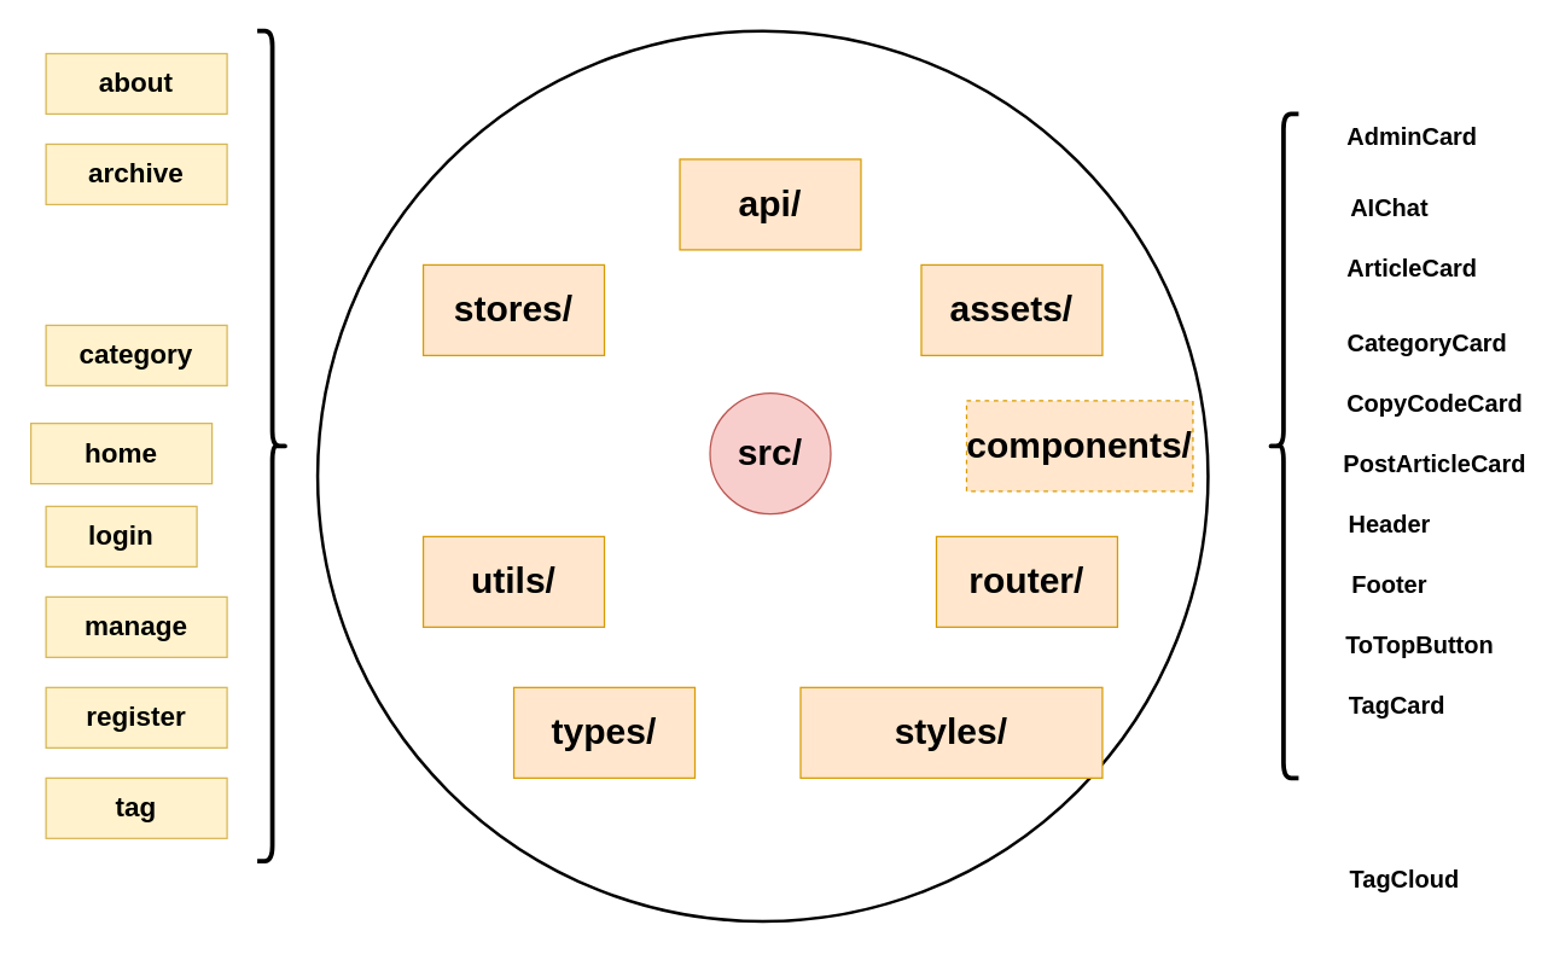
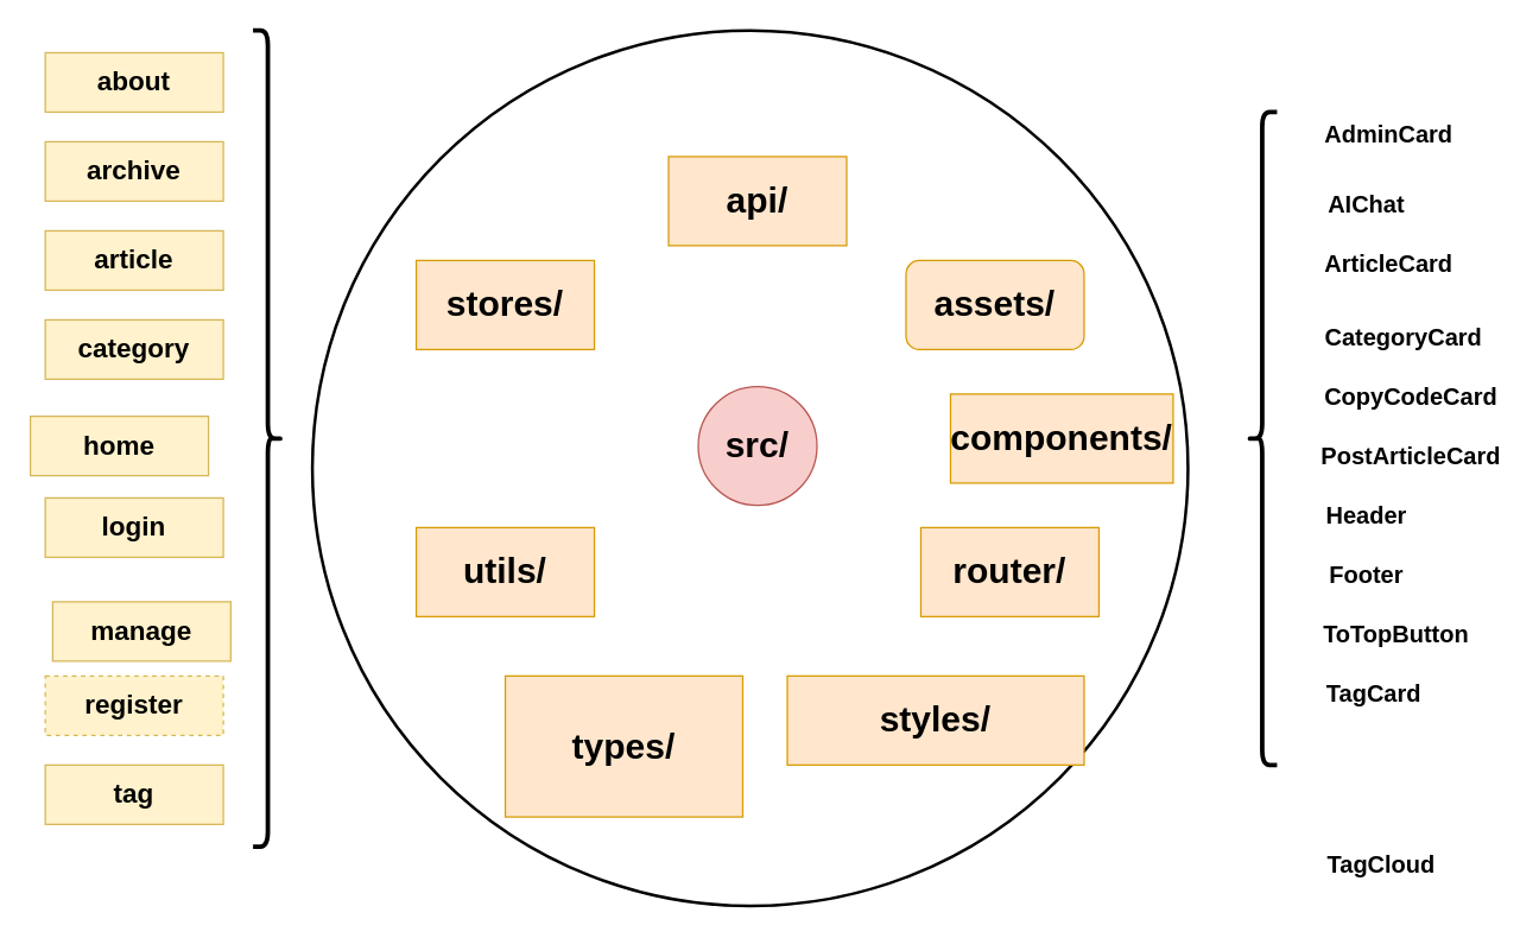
+ <mxCell id="15" value="article" style="rounded=0;whiteSpace=wrap;html=1;fontSize=18;fontStyle=1;fillColor=#fff2cc;strokeColor=#d6b656;" vertex="1" parent="1"><mxGeometry x="30" y="155" width="120" height="40" as="geometry" /></mxCell>
- <mxCell id="7" value="assets/" style="rounded=0;whiteSpace=wrap;html=1;fontSize=24;fontStyle=1;fillColor=#ffe6cc;strokeColor=#d79b00;" vertex="1" parent="1"><mxGeometry x="610" y="175" width="120" height="60" as="geometry" /></mxCell>
+ <mxCell id="7" value="assets/" style="whiteSpace=wrap;html=1;fontSize=24;fontStyle=1;fillColor=#ffe6cc;strokeColor=#d79b00;rounded=1;" vertex="1" parent="1"><mxGeometry x="610" y="175" width="120" height="60" as="geometry" /></mxCell>
- <mxCell id="8" value="components/" style="rounded=0;whiteSpace=wrap;html=1;fontSize=24;fontStyle=1;fillColor=#ffe6cc;strokeColor=#d79b00;dashed=1;" vertex="1" parent="1"><mxGeometry x="640" y="265" width="150" height="60" as="geometry" /></mxCell>
+ <mxCell id="8" value="components/" style="rounded=0;whiteSpace=wrap;html=1;fontSize=24;fontStyle=1;fillColor=#ffe6cc;strokeColor=#d79b00;" vertex="1" parent="1"><mxGeometry x="640" y="265" width="150" height="60" as="geometry" /></mxCell>
- <mxCell id="18" value="login" style="rounded=0;whiteSpace=wrap;html=1;fontSize=18;fontStyle=1;fillColor=#fff2cc;strokeColor=#d6b656;" vertex="1" parent="1"><mxGeometry x="30" y="335" width="100" height="40" as="geometry" /></mxCell>
+ <mxCell id="18" value="login" style="rounded=0;whiteSpace=wrap;html=1;fontSize=18;fontStyle=1;fillColor=#fff2cc;strokeColor=#d6b656;" vertex="1" parent="1"><mxGeometry x="30" y="335" width="120" height="40" as="geometry" /></mxCell>
- <mxCell id="19" value="manage" style="rounded=0;whiteSpace=wrap;html=1;fontSize=18;fontStyle=1;fillColor=#fff2cc;strokeColor=#d6b656;" vertex="1" parent="1"><mxGeometry x="30" y="395" width="120" height="40" as="geometry" /></mxCell>
+ <mxCell id="19" value="manage" style="rounded=0;whiteSpace=wrap;html=1;fontSize=18;fontStyle=1;fillColor=#fff2cc;strokeColor=#d6b656;" vertex="1" parent="1"><mxGeometry x="35" y="405" width="120" height="40" as="geometry" /></mxCell>
- <mxCell id="20" value="register" style="rounded=0;whiteSpace=wrap;html=1;fontSize=18;fontStyle=1;fillColor=#fff2cc;strokeColor=#d6b656;" vertex="1" parent="1"><mxGeometry x="30" y="455" width="120" height="40" as="geometry" /></mxCell>
+ <mxCell id="20" value="register" style="rounded=0;whiteSpace=wrap;html=1;fontSize=18;fontStyle=1;fillColor=#fff2cc;strokeColor=#d6b656;dashed=1;" vertex="1" parent="1"><mxGeometry x="30" y="455" width="120" height="40" as="geometry" /></mxCell>
- <mxCell id="10" value="types/" style="rounded=0;whiteSpace=wrap;html=1;fontSize=24;fontStyle=1;fillColor=#ffe6cc;strokeColor=#d79b00;" vertex="1" parent="1"><mxGeometry x="340" y="455" width="120" height="60" as="geometry" /></mxCell>
+ <mxCell id="10" value="types/" style="rounded=0;whiteSpace=wrap;html=1;fontSize=24;fontStyle=1;fillColor=#ffe6cc;strokeColor=#d79b00;" vertex="1" parent="1"><mxGeometry x="340" y="455" width="160" height="95" as="geometry" /></mxCell>
